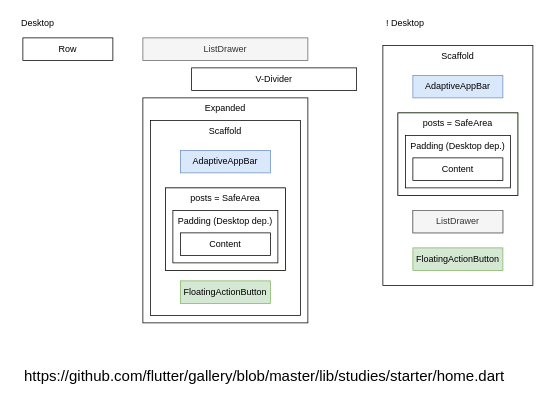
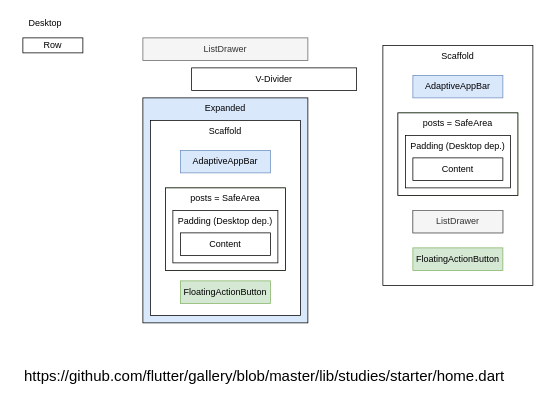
- <mxCell id="25" value="Desktop" style="text;html=1;strokeColor=none;fillColor=none;align=center;verticalAlign=middle;whiteSpace=wrap;rounded=0;" vertex="1" parent="1"><mxGeometry x="10" y="20" width="80" height="20" as="geometry" /></mxCell>
+ <mxCell id="25" value="Desktop" style="text;html=1;strokeColor=none;fillColor=none;align=center;verticalAlign=middle;whiteSpace=wrap;rounded=0;" vertex="1" parent="1"><mxGeometry x="20" y="20" width="80" height="20" as="geometry" /></mxCell>
- <mxCell id="20" value="! Desktop" style="text;html=1;strokeColor=none;fillColor=none;align=center;verticalAlign=middle;whiteSpace=wrap;rounded=0;" vertex="1" parent="1"><mxGeometry x="500" y="20" width="80" height="20" as="geometry" /></mxCell>
- <mxCell id="21" value="Row" style="rounded=0;whiteSpace=wrap;html=1;" vertex="1" parent="1"><mxGeometry x="30" y="50" width="120" height="30" as="geometry" /></mxCell>
+ <mxCell id="21" value="Row" style="rounded=0;whiteSpace=wrap;html=1;" vertex="1" parent="1"><mxGeometry x="30" y="50" width="80" height="20" as="geometry" /></mxCell>
- <mxCell id="2" value="Expanded" style="rounded=0;whiteSpace=wrap;html=1;verticalAlign=top;" vertex="1" parent="1"><mxGeometry x="190" y="130" width="220" height="300" as="geometry" /></mxCell>
+ <mxCell id="2" value="Expanded" style="rounded=0;whiteSpace=wrap;html=1;verticalAlign=top;fillColor=#dae8fc;" vertex="1" parent="1"><mxGeometry x="190" y="130" width="220" height="300" as="geometry" /></mxCell>
